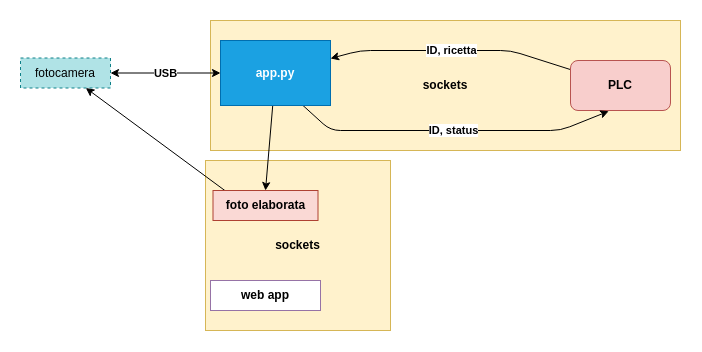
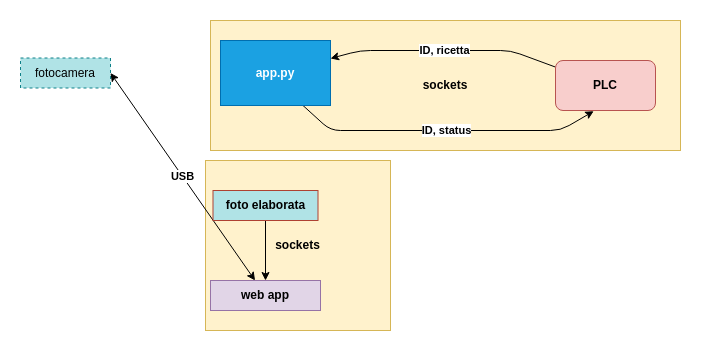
- <mxCell id="10" value="&lt;b&gt;USB&lt;/b&gt;" style="endArrow=classic;startArrow=classic;html=1;exitX=1;exitY=0.5;exitDx=0;exitDy=0;entryX=0;entryY=0.5;entryDx=0;entryDy=0;" parent="1" source="9" target="8" edge="1"><mxGeometry width="50" height="50" relative="1" as="geometry"><mxPoint x="360" y="100" as="sourcePoint" /><mxPoint x="410" y="50" as="targetPoint" /></mxGeometry></mxCell>
+ <mxCell id="10" value="&lt;b&gt;USB&lt;/b&gt;" style="endArrow=classic;startArrow=classic;html=1;exitX=1;exitY=0.5;exitDx=0;exitDy=0;" parent="1" source="9" target="13" edge="1"><mxGeometry width="50" height="50" relative="1" as="geometry"><mxPoint x="360" y="100" as="sourcePoint" /><mxPoint x="410" y="50" as="targetPoint" /></mxGeometry></mxCell>
- <mxCell id="5" value="&lt;b&gt;PLC&lt;/b&gt;" style="rounded=1;whiteSpace=wrap;html=1;fillColor=#f8cecc;strokeColor=#b85450;" parent="1" vertex="1"><mxGeometry x="570" y="60" width="100" height="50" as="geometry" /></mxCell>
+ <mxCell id="5" value="&lt;b&gt;PLC&lt;/b&gt;" style="rounded=1;whiteSpace=wrap;html=1;fillColor=#f8cecc;strokeColor=#b85450;" parent="1" vertex="1"><mxGeometry x="555" y="60" width="100" height="50" as="geometry" /></mxCell>
- <mxCell id="6" style="edgeStyle=none;html=1;entryX=0.5;entryY=0;entryDx=0;entryDy=0;" parent="1" source="8" target="12" edge="1"><mxGeometry relative="1" as="geometry" /></mxCell>
- <mxCell id="11" style="edgeStyle=none;html=1;exitX=0.5;exitY=1;exitDx=0;exitDy=0;" parent="1" source="12" target="9" edge="1"><mxGeometry relative="1" as="geometry" /></mxCell>
+ <mxCell id="11" style="edgeStyle=none;html=1;exitX=0.5;exitY=1;exitDx=0;exitDy=0;entryX=0.5;entryY=0;entryDx=0;entryDy=0;" parent="1" source="12" target="13" edge="1"><mxGeometry relative="1" as="geometry" /></mxCell>
- <mxCell id="12" value="foto elaborata" style="rounded=0;whiteSpace=wrap;html=1;fillColor=#fad9d5;strokeColor=#ae4132;fontStyle=1" parent="1" vertex="1"><mxGeometry x="212.5" y="190" width="105" height="30" as="geometry" /></mxCell>
+ <mxCell id="12" value="foto elaborata" style="rounded=0;whiteSpace=wrap;html=1;fillColor=#b0e3e6;strokeColor=#ae4132;fontStyle=1;" parent="1" vertex="1"><mxGeometry x="212.5" y="190" width="105" height="30" as="geometry" /></mxCell>
- <mxCell id="13" value="web app" style="rounded=0;whiteSpace=wrap;html=1;fillColor=#ffffff;strokeColor=#9673a6;fontStyle=1;" parent="1" vertex="1"><mxGeometry x="210" y="280" width="110" height="30" as="geometry" /></mxCell>
+ <mxCell id="13" value="web app" style="rounded=0;whiteSpace=wrap;html=1;fillColor=#e1d5e7;strokeColor=#9673a6;fontStyle=1" parent="1" vertex="1"><mxGeometry x="210" y="280" width="110" height="30" as="geometry" /></mxCell>
